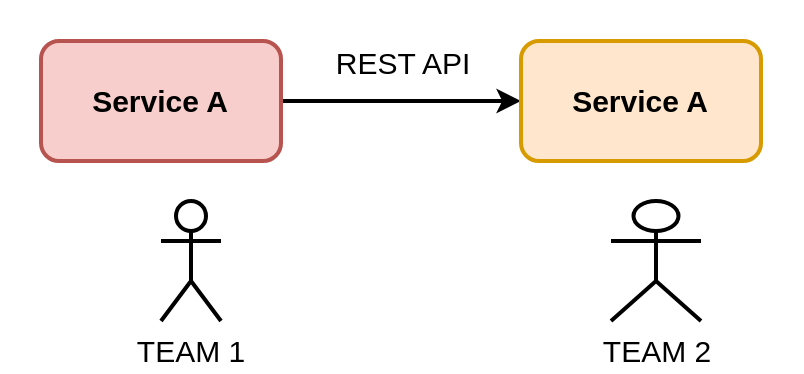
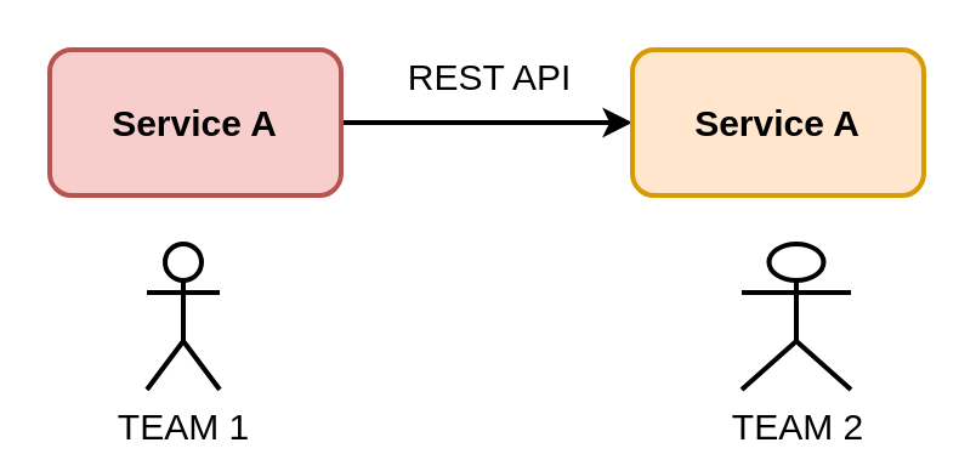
- <mxCell id="6" value="TEAM 1" style="shape=umlActor;verticalLabelPosition=bottom;verticalAlign=top;html=1;outlineConnect=0;fontSize=15;strokeWidth=2;" vertex="1" parent="1"><mxGeometry x="80" y="100" width="30" height="60" as="geometry" /></mxCell>
+ <mxCell id="6" value="TEAM 1" style="shape=umlActor;verticalLabelPosition=bottom;verticalAlign=top;html=1;outlineConnect=0;fontSize=15;strokeWidth=2;" vertex="1" parent="1"><mxGeometry x="60" y="100" width="30" height="60" as="geometry" /></mxCell>
